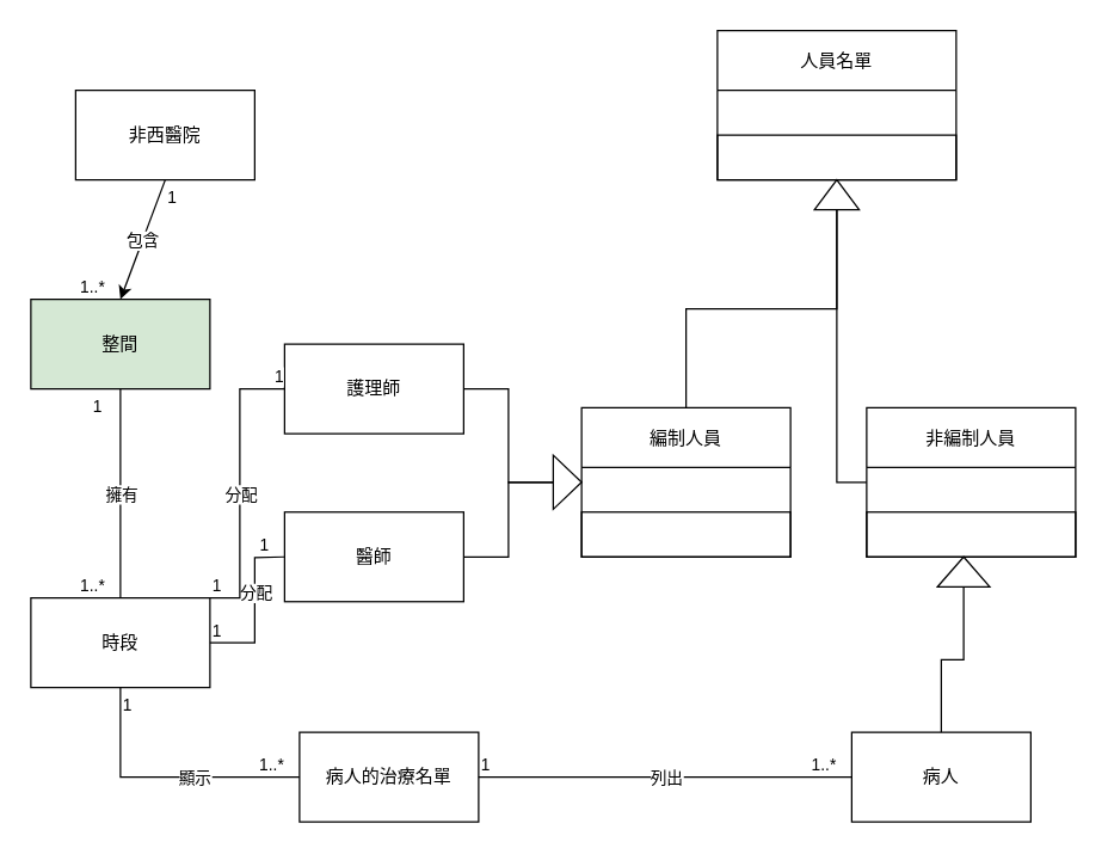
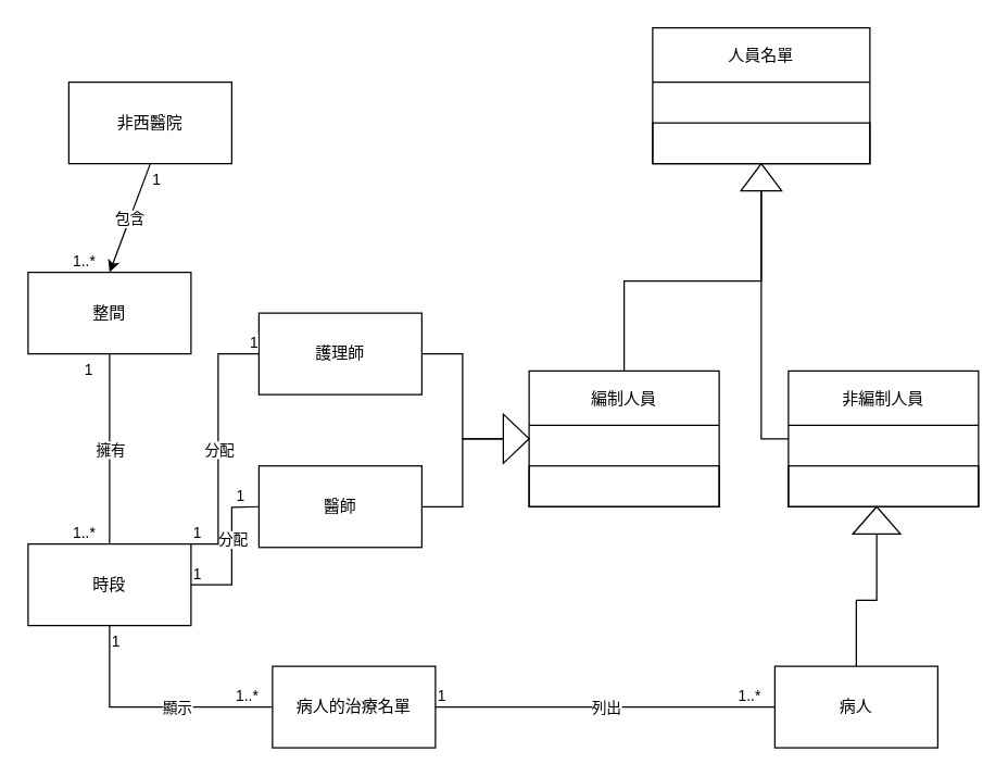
- <mxCell id="3" value="整間" style="rounded=0;whiteSpace=wrap;html=1;fillColor=#d5e8d4;" vertex="1" parent="1"><mxGeometry x="20" y="200" width="120" height="60" as="geometry" /></mxCell>
+ <mxCell id="3" value="整間" style="rounded=0;whiteSpace=wrap;html=1;" vertex="1" parent="1"><mxGeometry x="20" y="200" width="120" height="60" as="geometry" /></mxCell>
